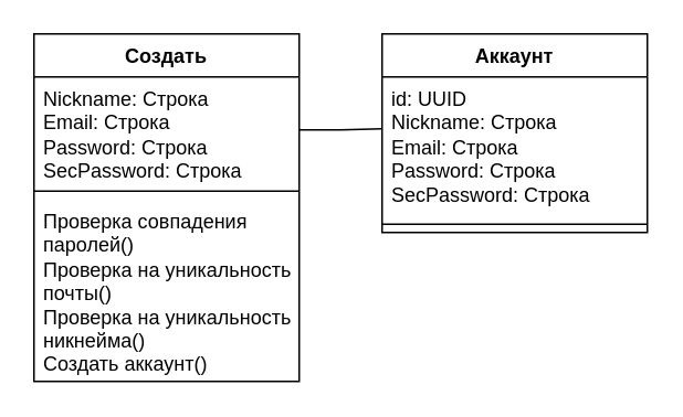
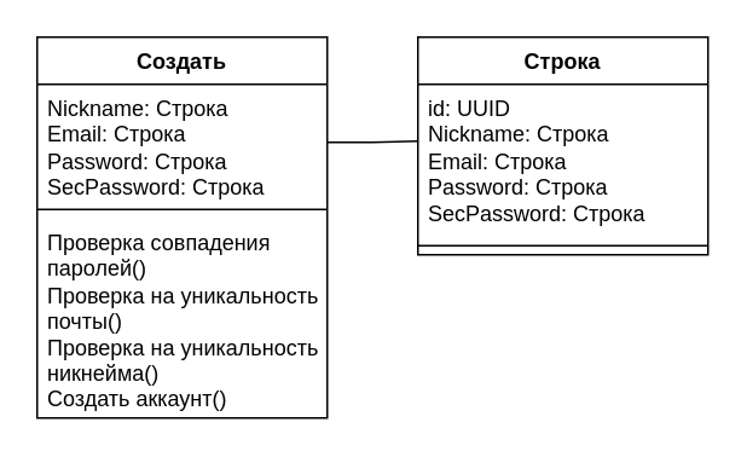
- <mxCell id="6" value="Аккаунт" style="swimlane;fontStyle=1;align=center;verticalAlign=top;childLayout=stackLayout;horizontal=1;startSize=26;horizontalStack=0;resizeParent=1;resizeParentMax=0;resizeLast=0;collapsible=1;marginBottom=0;whiteSpace=wrap;html=1;" vertex="1" parent="1"><mxGeometry x="230" y="20" width="160" height="120" as="geometry" /></mxCell>
+ <mxCell id="6" value="Строка" style="swimlane;fontStyle=1;align=center;verticalAlign=top;childLayout=stackLayout;horizontal=1;startSize=26;horizontalStack=0;resizeParent=1;resizeParentMax=0;resizeLast=0;collapsible=1;marginBottom=0;whiteSpace=wrap;html=1;" vertex="1" parent="1"><mxGeometry x="230" y="20" width="160" height="120" as="geometry" /></mxCell>
